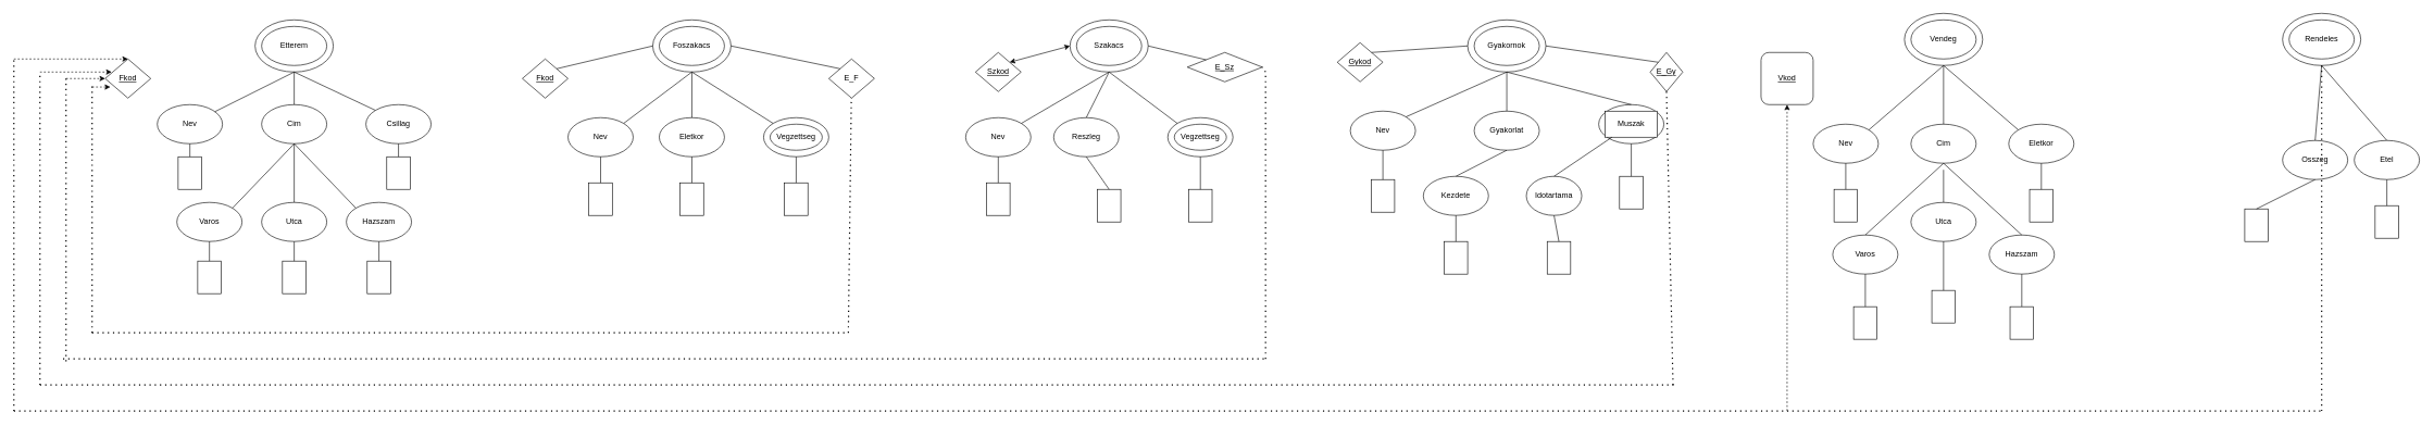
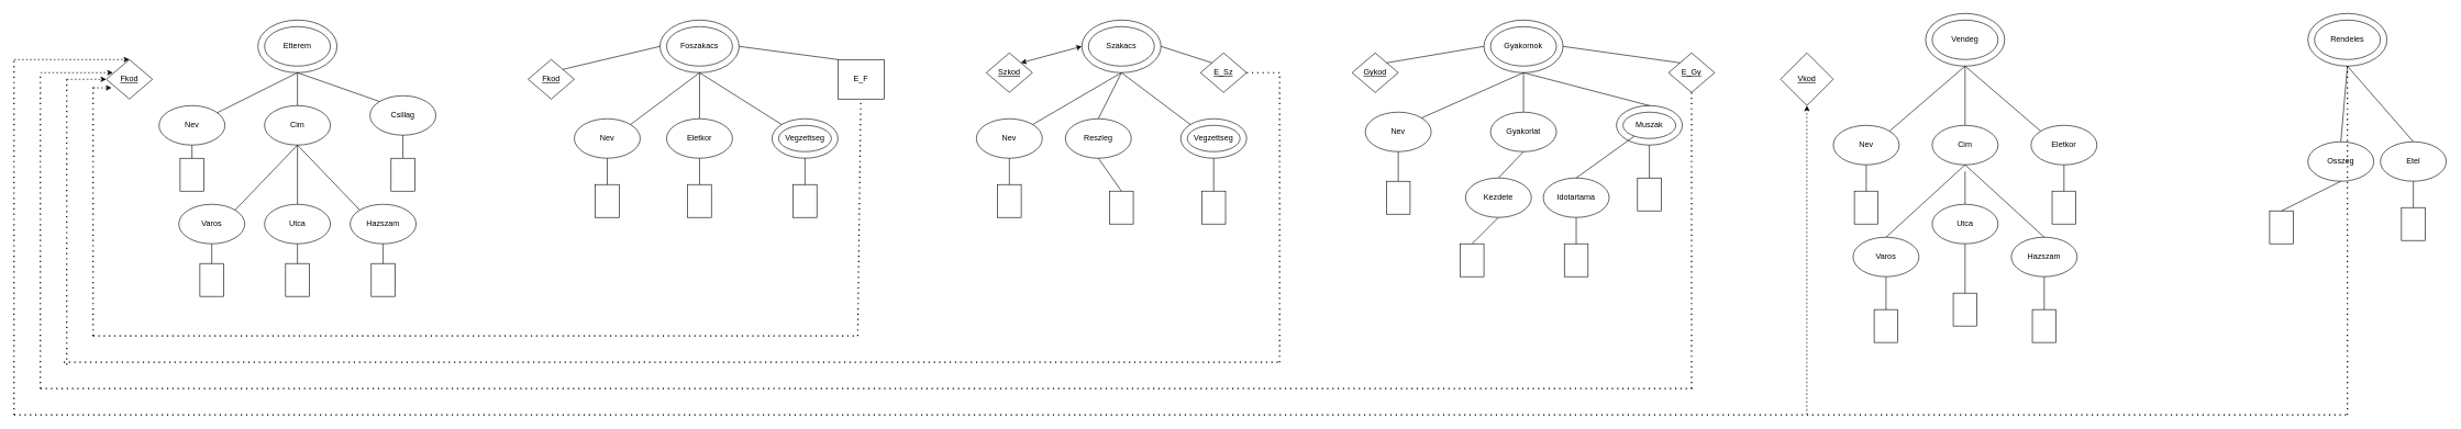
- <mxCell id="40" value="Gykod" style="rhombus;whiteSpace=wrap;html=1;fontStyle=4" parent="1" vertex="1"><mxGeometry x="2050" y="65" width="70" height="60" as="geometry" /></mxCell>
+ <mxCell id="40" value="Gykod" style="rhombus;whiteSpace=wrap;html=1;fontStyle=4" parent="1" vertex="1"><mxGeometry x="2050" y="80" width="70" height="60" as="geometry" /></mxCell>
- <mxCell id="34" value="E_Sz" style="rhombus;whiteSpace=wrap;html=1;fontStyle=4" parent="1" vertex="1"><mxGeometry x="1820" y="80" width="115" height="45" as="geometry" /></mxCell>
+ <mxCell id="34" value="E_Sz" style="rhombus;whiteSpace=wrap;html=1;fontStyle=4" parent="1" vertex="1"><mxGeometry x="1820" y="80" width="70" height="60" as="geometry" /></mxCell>
- <mxCell id="128" value="E_Gy" style="rhombus;whiteSpace=wrap;html=1;fontStyle=4" vertex="1" parent="1"><mxGeometry x="2530" y="80" width="50" height="60" as="geometry" /></mxCell>
+ <mxCell id="128" value="E_Gy" style="rhombus;whiteSpace=wrap;html=1;fontStyle=4" vertex="1" parent="1"><mxGeometry x="2530" y="80" width="70" height="60" as="geometry" /></mxCell>
- <mxCell id="26" value="E_F" style="rhombus;whiteSpace=wrap;html=1;fontStyle=0" parent="1" vertex="1"><mxGeometry x="1270" y="90" width="70" height="60" as="geometry" /></mxCell>
+ <mxCell id="26" value="E_F" style="whiteSpace=wrap;html=1;fontStyle=0;rounded=0;" parent="1" vertex="1"><mxGeometry x="1270" y="90" width="70" height="60" as="geometry" /></mxCell>
- <mxCell id="96" value="&lt;u&gt;Vkod&lt;/u&gt;" style="whiteSpace=wrap;html=1;rounded=1;" parent="1" vertex="1"><mxGeometry x="2700" y="80" width="80" height="80" as="geometry" /></mxCell>
+ <mxCell id="96" value="&lt;u&gt;Vkod&lt;/u&gt;" style="rhombus;whiteSpace=wrap;html=1;" parent="1" vertex="1"><mxGeometry x="2700" y="80" width="80" height="80" as="geometry" /></mxCell>
- <mxCell id="5" value="Csillag" style="ellipse;whiteSpace=wrap;html=1;" parent="1" vertex="1"><mxGeometry x="560" y="160" width="100" height="60" as="geometry" /></mxCell>
+ <mxCell id="5" value="Csillag" style="ellipse;whiteSpace=wrap;html=1;" parent="1" vertex="1"><mxGeometry x="560" y="145" width="100" height="60" as="geometry" /></mxCell>
- <mxCell id="41" value="Muszak" style="whiteSpace=wrap;html=1;rounded=0;" parent="1" vertex="1"><mxGeometry x="2461" y="170" width="80" height="40" as="geometry" /></mxCell>
+ <mxCell id="41" value="Muszak" style="ellipse;whiteSpace=wrap;html=1;" parent="1" vertex="1"><mxGeometry x="2461" y="170" width="80" height="40" as="geometry" /></mxCell>
- <mxCell id="42" value="Kezdete" style="ellipse;whiteSpace=wrap;html=1;" parent="1" vertex="1"><mxGeometry x="2182" y="270" width="100" height="60" as="geometry" /></mxCell>
+ <mxCell id="42" value="Kezdete" style="ellipse;whiteSpace=wrap;html=1;" parent="1" vertex="1"><mxGeometry x="2222" y="270" width="100" height="60" as="geometry" /></mxCell>
- <mxCell id="43" value="Idotartama" style="ellipse;whiteSpace=wrap;html=1;" parent="1" vertex="1"><mxGeometry x="2340" y="270" width="85" height="60" as="geometry" /></mxCell>
+ <mxCell id="43" value="Idotartama" style="ellipse;whiteSpace=wrap;html=1;" parent="1" vertex="1"><mxGeometry x="2340" y="270" width="100" height="60" as="geometry" /></mxCell>
